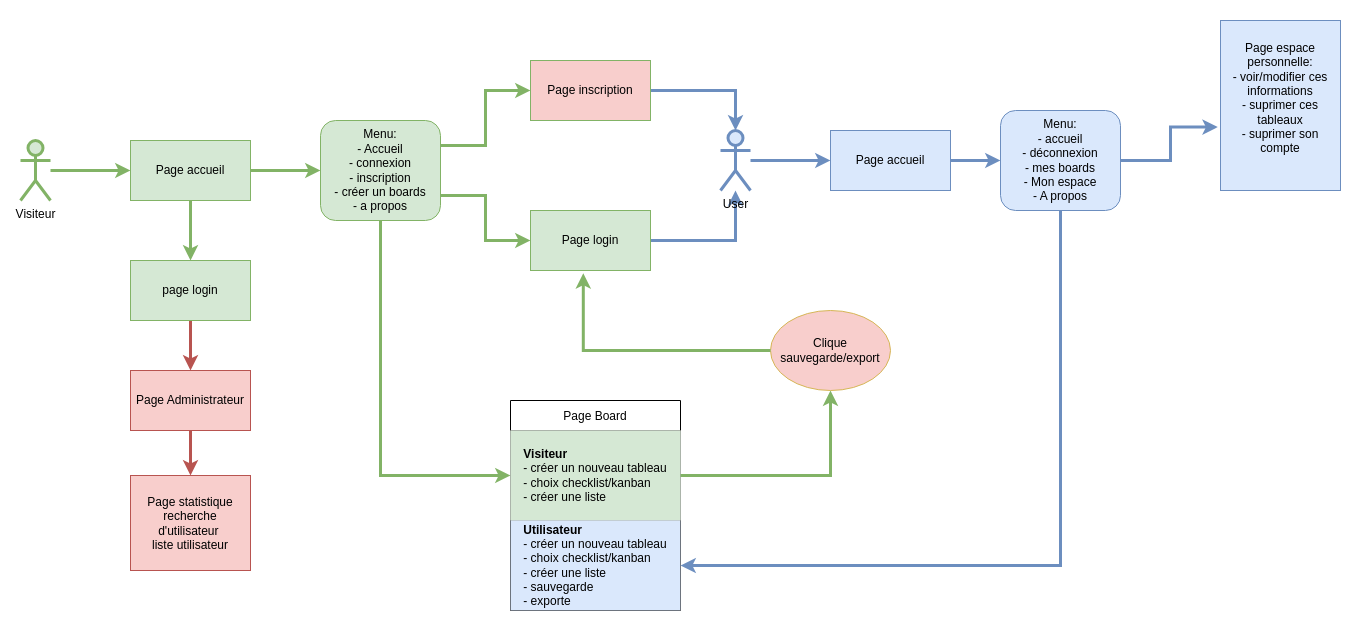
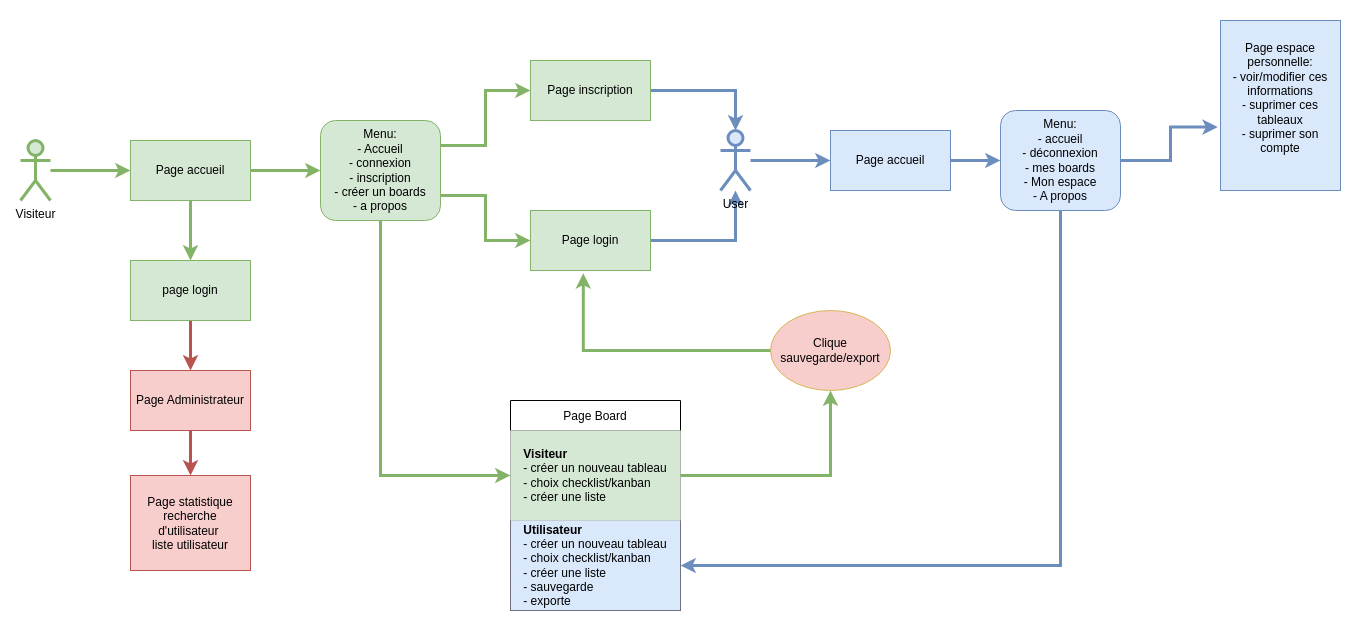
- <mxCell id="16" value="Page inscription" style="rounded=0;whiteSpace=wrap;html=1;fillColor=#f8cecc;strokeColor=#82b366;" vertex="1" parent="1"><mxGeometry x="530" y="60" width="120" height="60" as="geometry" /></mxCell>
+ <mxCell id="16" value="Page inscription" style="rounded=0;whiteSpace=wrap;html=1;fillColor=#d5e8d4;strokeColor=#82b366;" vertex="1" parent="1"><mxGeometry x="530" y="60" width="120" height="60" as="geometry" /></mxCell>
